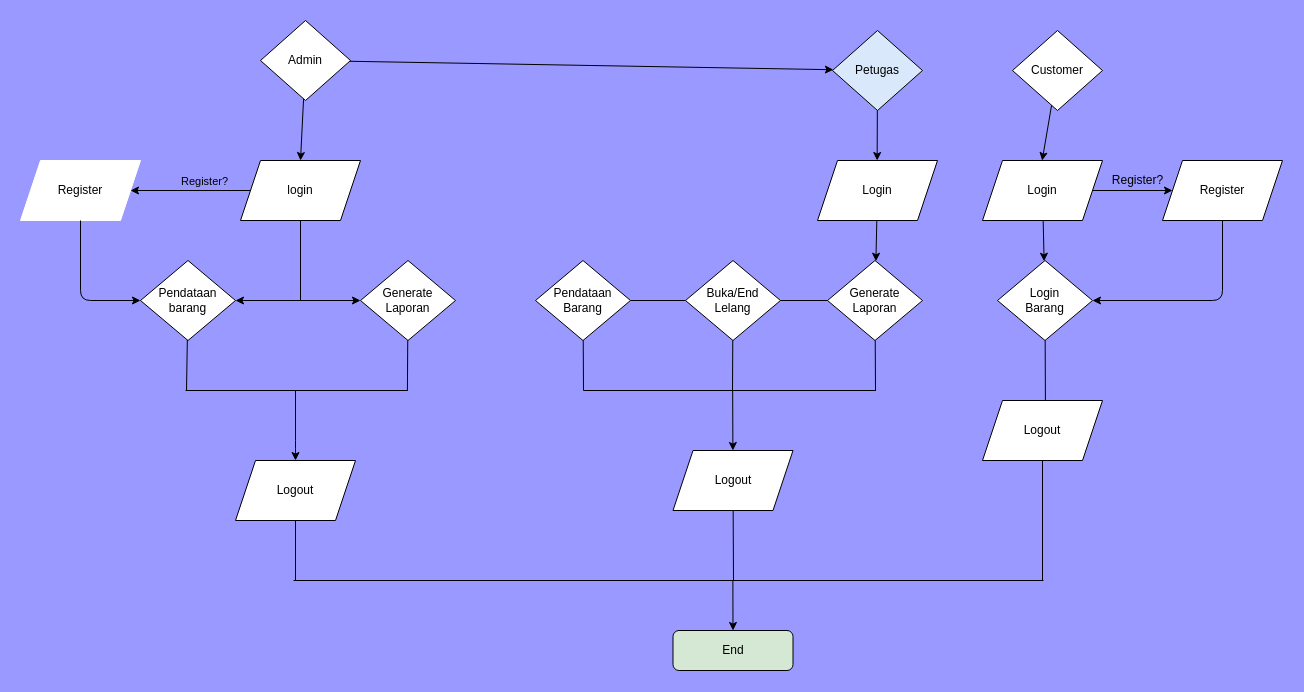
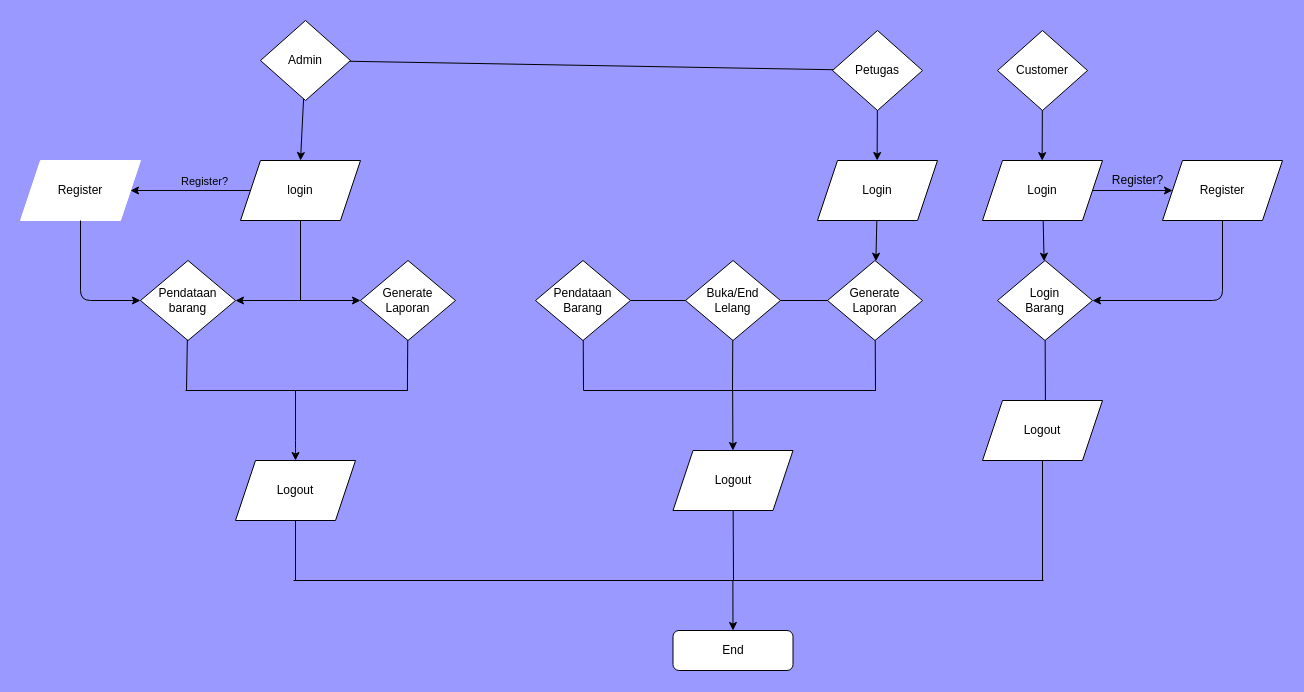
- <mxCell id="5" value="" style="endArrow=classic;html=1;" edge="1" parent="1" source="2" target="3"><mxGeometry width="50" height="50" relative="1" as="geometry"><mxPoint x="780" y="180" as="sourcePoint" /><mxPoint x="830" y="130" as="targetPoint" /></mxGeometry></mxCell>
+ <mxCell id="5" value="" style="endArrow=none;html=1;" edge="1" parent="1" source="2" target="3"><mxGeometry width="50" height="50" relative="1" as="geometry"><mxPoint x="780" y="180" as="sourcePoint" /><mxPoint x="830" y="130" as="targetPoint" /></mxGeometry></mxCell>
- <mxCell id="3" value="Petugas" style="rhombus;whiteSpace=wrap;html=1;fillColor=#dae8fc;" vertex="1" parent="1"><mxGeometry x="832" y="30" width="90" height="80" as="geometry" /></mxCell>
+ <mxCell id="3" value="Petugas" style="rhombus;whiteSpace=wrap;html=1;" vertex="1" parent="1"><mxGeometry x="832" y="30" width="90" height="80" as="geometry" /></mxCell>
- <mxCell id="4" value="Customer" style="rhombus;whiteSpace=wrap;html=1;" vertex="1" parent="1"><mxGeometry x="1012" y="30" width="90" height="80" as="geometry" /></mxCell>
+ <mxCell id="4" value="Customer" style="rhombus;whiteSpace=wrap;html=1;" vertex="1" parent="1"><mxGeometry x="997" y="30" width="90" height="80" as="geometry" /></mxCell>
- <mxCell id="51" value="End" style="rounded=1;whiteSpace=wrap;html=1;fontSize=12;glass=0;strokeWidth=1;shadow=0;fillColor=#d5e8d4;" vertex="1" parent="1"><mxGeometry x="672.5" y="630" width="120" height="40" as="geometry" /></mxCell>
+ <mxCell id="51" value="End" style="rounded=1;whiteSpace=wrap;html=1;fontSize=12;glass=0;strokeWidth=1;shadow=0;" vertex="1" parent="1"><mxGeometry x="672.5" y="630" width="120" height="40" as="geometry" /></mxCell>
